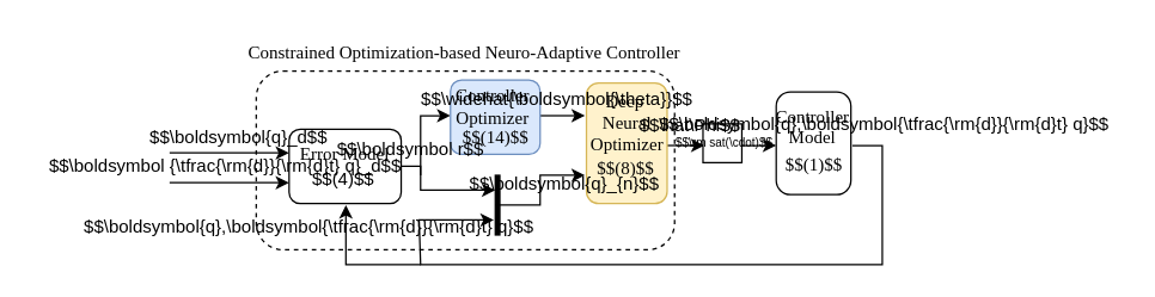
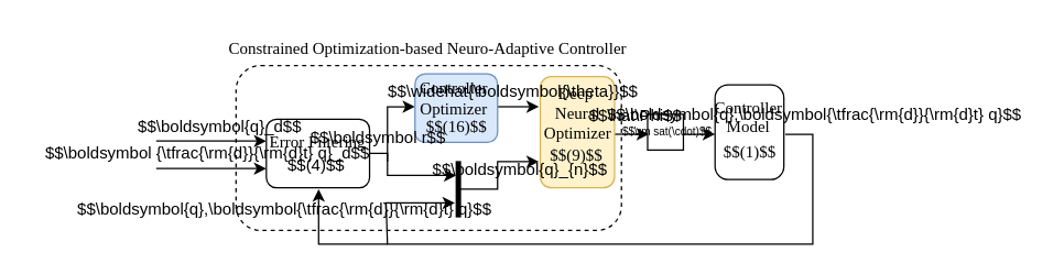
- <mxCell id="37" value="$$(14)$$" style="text;html=1;align=center;verticalAlign=middle;resizable=0;points=[];autosize=1;strokeColor=none;fillColor=none;fontFamily=Times New Roman;" parent="31" vertex="1"><mxGeometry x="296" y="77" width="70" height="30" as="geometry" /></mxCell>
+ <mxCell id="37" value="$$(16)$$" style="text;html=1;align=center;verticalAlign=middle;resizable=0;points=[];autosize=1;strokeColor=none;fillColor=none;fontFamily=Times New Roman;" parent="31" vertex="1"><mxGeometry x="296" y="77" width="70" height="30" as="geometry" /></mxCell>
- <mxCell id="39" value="Error Model" style="text;html=1;align=center;verticalAlign=middle;resizable=0;points=[];autosize=1;strokeColor=none;fillColor=none;fontFamily=Times New Roman;" parent="31" vertex="1"><mxGeometry x="185" y="88" width="90" height="30" as="geometry" /></mxCell>
+ <mxCell id="39" value="Error Filtering" style="text;html=1;align=center;verticalAlign=middle;resizable=0;points=[];autosize=1;strokeColor=none;fillColor=none;fontFamily=Times New Roman;" parent="31" vertex="1"><mxGeometry x="185" y="88" width="90" height="30" as="geometry" /></mxCell>
- <mxCell id="36" value="$$(8)$$" style="text;html=1;align=center;verticalAlign=middle;resizable=0;points=[];autosize=1;strokeColor=none;fillColor=none;fontFamily=Times New Roman;" parent="31" vertex="1"><mxGeometry x="388" y="98" width="60" height="30" as="geometry" /></mxCell>
+ <mxCell id="36" value="$$(9)$$" style="text;html=1;align=center;verticalAlign=middle;resizable=0;points=[];autosize=1;strokeColor=none;fillColor=none;fontFamily=Times New Roman;" parent="31" vertex="1"><mxGeometry x="388" y="98" width="60" height="30" as="geometry" /></mxCell>
